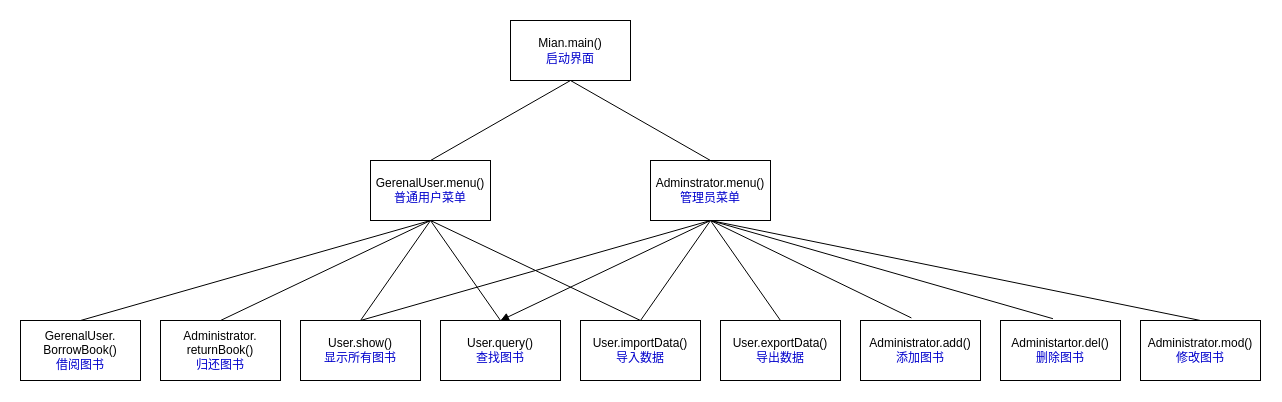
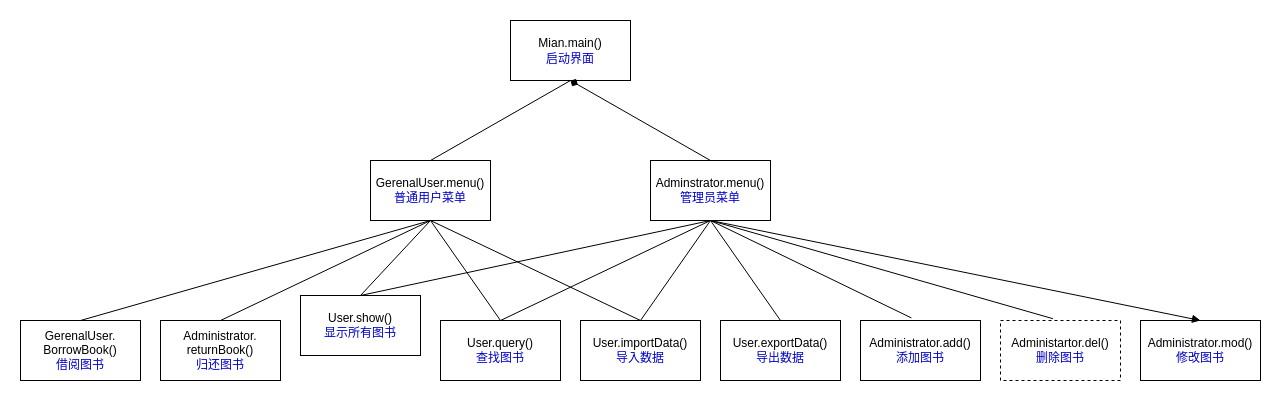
- <mxCell id="6" value="" style="endArrow=none;html=1;rounded=0;entryX=0.5;entryY=1;entryDx=0;entryDy=0;exitX=0.5;exitY=0;exitDx=0;exitDy=0;" edge="1" parent="1" source="4" target="2"><mxGeometry width="50" height="50" relative="1" as="geometry"><mxPoint x="570" y="180" as="sourcePoint" /><mxPoint x="620" y="130" as="targetPoint" /></mxGeometry></mxCell>
+ <mxCell id="6" value="" style="endArrow=diamond;html=1;rounded=0;entryX=0.5;entryY=1;entryDx=0;entryDy=0;exitX=0.5;exitY=0;exitDx=0;exitDy=0;" edge="1" parent="1" source="4" target="2"><mxGeometry width="50" height="50" relative="1" as="geometry"><mxPoint x="570" y="180" as="sourcePoint" /><mxPoint x="620" y="130" as="targetPoint" /></mxGeometry></mxCell>
- <mxCell id="23" value="" style="endArrow=block;html=1;rounded=0;exitX=0.5;exitY=1;exitDx=0;exitDy=0;entryX=0.5;entryY=0;entryDx=0;entryDy=0;" edge="1" parent="1" source="4" target="8"><mxGeometry width="50" height="50" relative="1" as="geometry"><mxPoint x="530" y="250" as="sourcePoint" /><mxPoint x="580" y="200" as="targetPoint" /></mxGeometry></mxCell>
+ <mxCell id="23" value="" style="endArrow=none;html=1;rounded=0;exitX=0.5;exitY=1;exitDx=0;exitDy=0;entryX=0.5;entryY=0;entryDx=0;entryDy=0;" edge="1" parent="1" source="4" target="8"><mxGeometry width="50" height="50" relative="1" as="geometry"><mxPoint x="530" y="250" as="sourcePoint" /><mxPoint x="580" y="200" as="targetPoint" /></mxGeometry></mxCell>
- <mxCell id="27" value="" style="endArrow=none;html=1;rounded=0;exitX=0.5;exitY=1;exitDx=0;exitDy=0;entryX=0.5;entryY=0;entryDx=0;entryDy=0;" edge="1" parent="1" source="4" target="16"><mxGeometry width="50" height="50" relative="1" as="geometry"><mxPoint x="820" y="250" as="sourcePoint" /><mxPoint x="870" y="200" as="targetPoint" /></mxGeometry></mxCell>
+ <mxCell id="27" value="" style="endArrow=block;html=1;rounded=0;exitX=0.5;exitY=1;exitDx=0;exitDy=0;entryX=0.5;entryY=0;entryDx=0;entryDy=0;" edge="1" parent="1" source="4" target="16"><mxGeometry width="50" height="50" relative="1" as="geometry"><mxPoint x="820" y="250" as="sourcePoint" /><mxPoint x="870" y="200" as="targetPoint" /></mxGeometry></mxCell>
- <mxCell id="7" value="User.show()&lt;br&gt;&lt;font color=&quot;#0000cc&quot;&gt;显示所有图书&lt;/font&gt;" style="rounded=0;whiteSpace=wrap;html=1;" vertex="1" parent="1"><mxGeometry x="300" y="320" width="120" height="60" as="geometry" /></mxCell>
+ <mxCell id="7" value="User.show()&lt;br&gt;&lt;font color=&quot;#0000cc&quot;&gt;显示所有图书&lt;/font&gt;" style="rounded=0;whiteSpace=wrap;html=1;" vertex="1" parent="1"><mxGeometry x="300" y="295" width="120" height="60" as="geometry" /></mxCell>
- <mxCell id="15" value="Administartor.del()&lt;br&gt;&lt;font color=&quot;#0000cc&quot;&gt;删除图书&lt;/font&gt;" style="rounded=0;whiteSpace=wrap;html=1;" vertex="1" parent="1"><mxGeometry x="1000" y="320" width="120" height="60" as="geometry" /></mxCell>
+ <mxCell id="15" value="Administartor.del()&lt;br&gt;&lt;font color=&quot;#0000cc&quot;&gt;删除图书&lt;/font&gt;" style="rounded=0;whiteSpace=wrap;html=1;dashed=1;" vertex="1" parent="1"><mxGeometry x="1000" y="320" width="120" height="60" as="geometry" /></mxCell>
